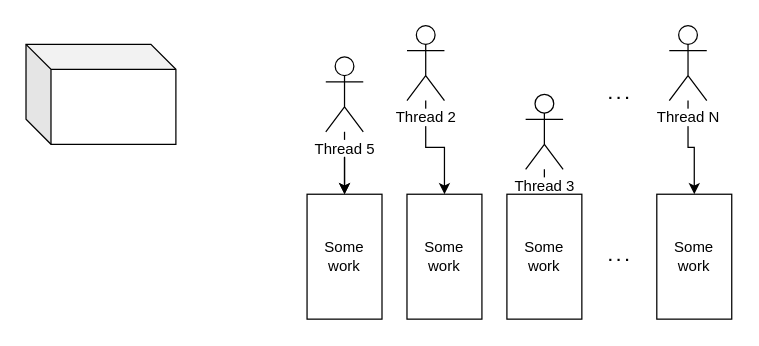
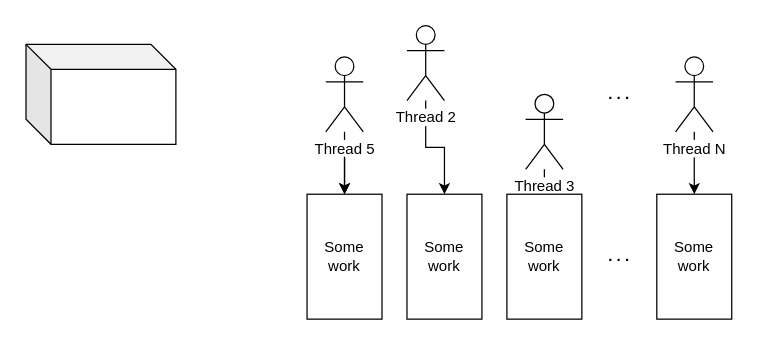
- <mxCell id="10" value="Thread N" style="shape=umlActor;verticalLabelPosition=bottom;labelBackgroundColor=#ffffff;verticalAlign=top;html=1;outlineConnect=0;fillColor=none;" vertex="1" parent="1"><mxGeometry x="535" y="20" width="30" height="60" as="geometry" /></mxCell>
+ <mxCell id="10" value="Thread N" style="shape=umlActor;verticalLabelPosition=bottom;labelBackgroundColor=#ffffff;verticalAlign=top;html=1;outlineConnect=0;fillColor=none;" vertex="1" parent="1"><mxGeometry x="540" y="45" width="30" height="60" as="geometry" /></mxCell>
